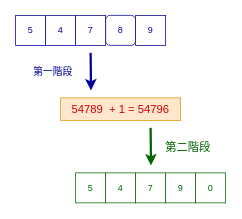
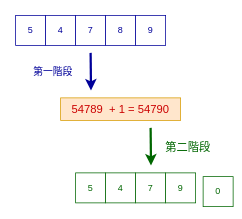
- <mxCell id="5" value="8" style="whiteSpace=wrap;html=1;fontColor=#000099;strokeColor=#000099;rounded=1;" parent="1" vertex="1"><mxGeometry x="140" y="20" width="40" height="40" as="geometry" /></mxCell>
+ <mxCell id="5" value="8" style="rounded=0;whiteSpace=wrap;html=1;fontColor=#000099;strokeColor=#000099;" parent="1" vertex="1"><mxGeometry x="140" y="20" width="40" height="40" as="geometry" /></mxCell>
- <mxCell id="8" value="54789&amp;nbsp; + 1 = 54796" style="text;html=1;align=center;verticalAlign=middle;whiteSpace=wrap;rounded=0;fillColor=#ffe6cc;strokeColor=#d79b00;fontSize=15;fontColor=#CC0000;" parent="1" vertex="1"><mxGeometry x="80" y="130" width="160" height="30" as="geometry" /></mxCell>
+ <mxCell id="8" value="54789&amp;nbsp; + 1 = 54790" style="text;html=1;align=center;verticalAlign=middle;whiteSpace=wrap;rounded=0;fillColor=#ffe6cc;strokeColor=#d79b00;fontSize=15;fontColor=#CC0000;" parent="1" vertex="1"><mxGeometry x="80" y="130" width="160" height="30" as="geometry" /></mxCell>
- <mxCell id="13" value="0" style="rounded=0;whiteSpace=wrap;html=1;strokeColor=#006600;fontColor=#006600;" parent="1" vertex="1"><mxGeometry x="260" y="230" width="40" height="40" as="geometry" /></mxCell>
+ <mxCell id="13" value="0" style="rounded=0;whiteSpace=wrap;html=1;strokeColor=#006600;fontColor=#006600;" parent="1" vertex="1"><mxGeometry x="270" y="235" width="40" height="40" as="geometry" /></mxCell>
